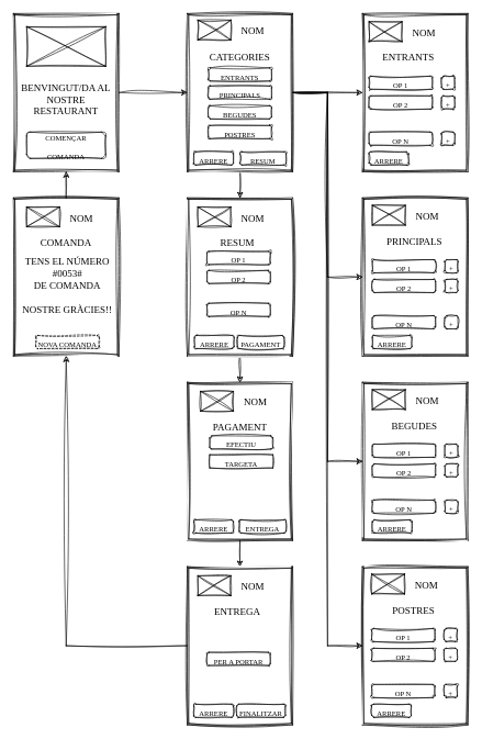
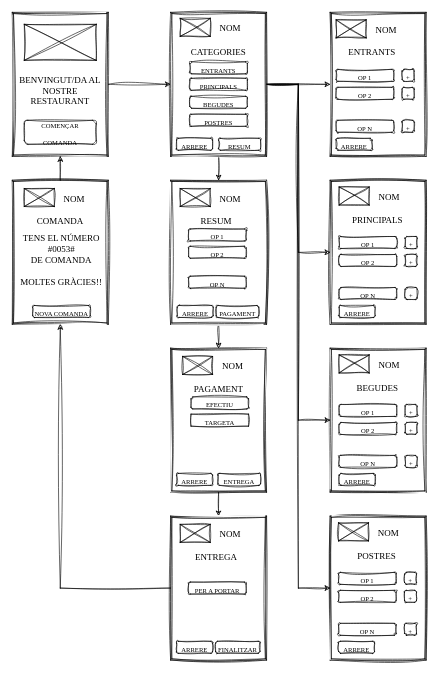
- <mxCell id="126" value="&lt;span style=&quot;font-size: 15px;&quot;&gt;NOSTRE GRÀCIES!!&lt;/span&gt;" style="whiteSpace=wrap;html=1;align=center;treeFolding=1;treeMoving=1;newEdgeStyle={&quot;edgeStyle&quot;:&quot;elbowEdgeStyle&quot;,&quot;startArrow&quot;:&quot;none&quot;,&quot;endArrow&quot;:&quot;none&quot;};sketch=1;hachureGap=4;jiggle=2;curveFitting=1;fontFamily=Architects Daughter;fontSource=https%3A%2F%2Ffonts.googleapis.com%2Fcss%3Ffamily%3DArchitects%2BDaughter;strokeColor=none;" parent="1" vertex="1"><mxGeometry x="32" y="438.75" width="140" height="60" as="geometry" /></mxCell>
+ <mxCell id="126" value="&lt;span style=&quot;font-size: 15px;&quot;&gt;MOLTES GRÀCIES!!&lt;/span&gt;" style="whiteSpace=wrap;html=1;align=center;treeFolding=1;treeMoving=1;newEdgeStyle={&quot;edgeStyle&quot;:&quot;elbowEdgeStyle&quot;,&quot;startArrow&quot;:&quot;none&quot;,&quot;endArrow&quot;:&quot;none&quot;};sketch=1;hachureGap=4;jiggle=2;curveFitting=1;fontFamily=Architects Daughter;fontSource=https%3A%2F%2Ffonts.googleapis.com%2Fcss%3Ffamily%3DArchitects%2BDaughter;strokeColor=none;" parent="1" vertex="1"><mxGeometry x="32" y="438.75" width="140" height="60" as="geometry" /></mxCell>
- <mxCell id="124" value="&lt;span style=&quot;font-size: 11px;&quot;&gt;NOVA COMANDA&lt;/span&gt;" style="rounded=1;whiteSpace=wrap;html=1;hachureGap=4;fontFamily=Architects Daughter;fontSource=https%3A%2F%2Ffonts.googleapis.com%2Fcss%3Ffamily%3DArchitects%2BDaughter;fontSize=23;labelBackgroundColor=none;sketch=1;curveFitting=1;jiggle=2;dashed=1;" parent="1" vertex="1"><mxGeometry x="54" y="508.75" width="96" height="20" as="geometry" /></mxCell>
+ <mxCell id="124" value="&lt;span style=&quot;font-size: 11px;&quot;&gt;NOVA COMANDA&lt;/span&gt;" style="rounded=1;whiteSpace=wrap;html=1;hachureGap=4;fontFamily=Architects Daughter;fontSource=https%3A%2F%2Ffonts.googleapis.com%2Fcss%3Ffamily%3DArchitects%2BDaughter;fontSize=23;labelBackgroundColor=none;sketch=1;curveFitting=1;jiggle=2;" parent="1" vertex="1"><mxGeometry x="54" y="508.75" width="96" height="20" as="geometry" /></mxCell>
- <mxCell id="116" value="&lt;span style=&quot;font-size: 11px;&quot;&gt;PER A PORTAR&lt;/span&gt;" style="rounded=1;whiteSpace=wrap;html=1;hachureGap=4;fontFamily=Architects Daughter;fontSource=https%3A%2F%2Ffonts.googleapis.com%2Fcss%3Ffamily%3DArchitects%2BDaughter;fontSize=23;labelBackgroundColor=none;sketch=1;curveFitting=1;jiggle=2;" parent="1" vertex="1"><mxGeometry x="314" y="990" width="96" height="20" as="geometry" /></mxCell>
+ <mxCell id="116" value="&lt;span style=&quot;font-size: 11px;&quot;&gt;PER A PORTAR&lt;/span&gt;" style="rounded=1;whiteSpace=wrap;html=1;hachureGap=4;fontFamily=Architects Daughter;fontSource=https%3A%2F%2Ffonts.googleapis.com%2Fcss%3Ffamily%3DArchitects%2BDaughter;fontSize=23;labelBackgroundColor=none;sketch=1;curveFitting=1;jiggle=2;" parent="1" vertex="1"><mxGeometry x="314" y="970" width="96" height="20" as="geometry" /></mxCell>
